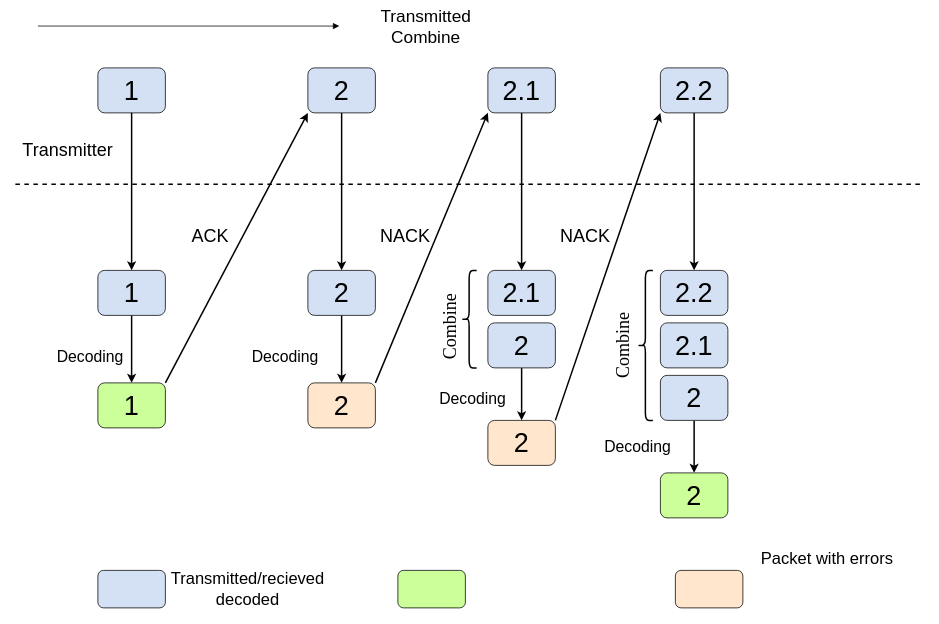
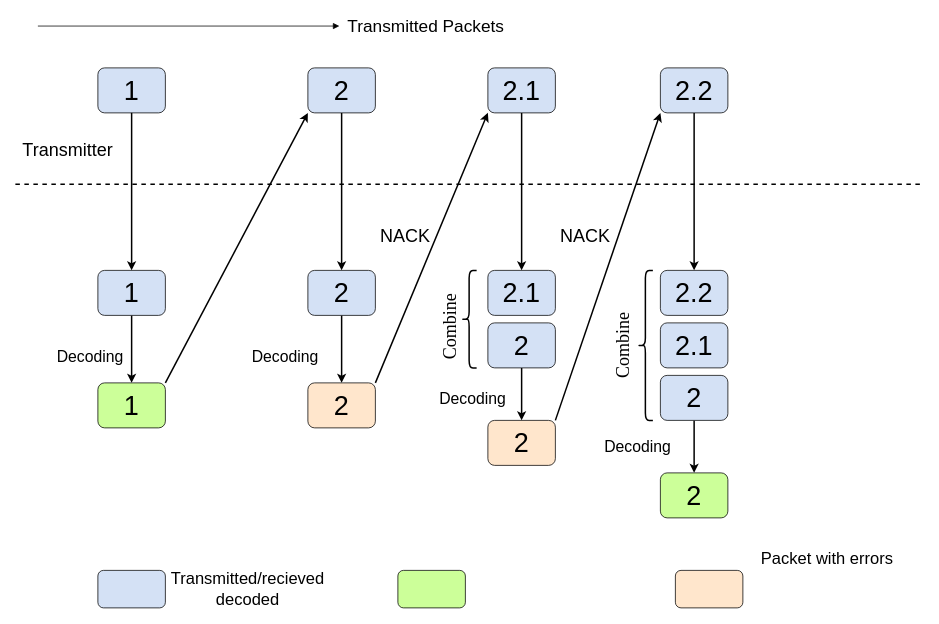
- <mxCell id="34" value="&lt;font style=&quot;font-size: 23px;&quot;&gt;Transmitted Combine&lt;/font&gt;" style="text;html=1;align=center;verticalAlign=middle;whiteSpace=wrap;rounded=0;" vertex="1" parent="1"><mxGeometry x="460" y="20" width="215" height="30" as="geometry" /></mxCell>
+ <mxCell id="34" value="&lt;font style=&quot;font-size: 23px;&quot;&gt;Transmitted Packets&lt;/font&gt;" style="text;html=1;align=center;verticalAlign=middle;whiteSpace=wrap;rounded=0;" vertex="1" parent="1"><mxGeometry x="460" y="20" width="215" height="30" as="geometry" /></mxCell>
- <mxCell id="35" value="&lt;span style=&quot;font-size: 24px;&quot;&gt;ACK&lt;/span&gt;" style="text;html=1;align=center;verticalAlign=middle;whiteSpace=wrap;rounded=0;" vertex="1" parent="1"><mxGeometry x="250" y="300" width="60" height="30" as="geometry" /></mxCell>
